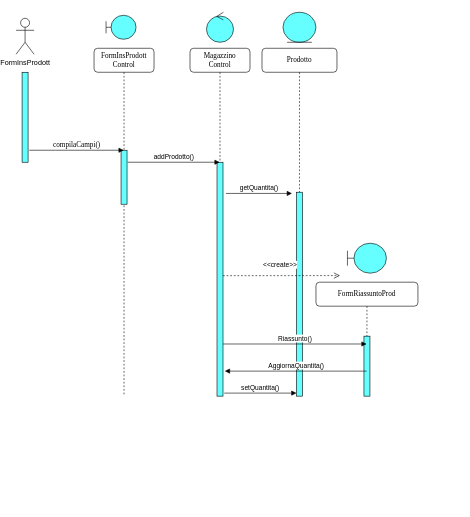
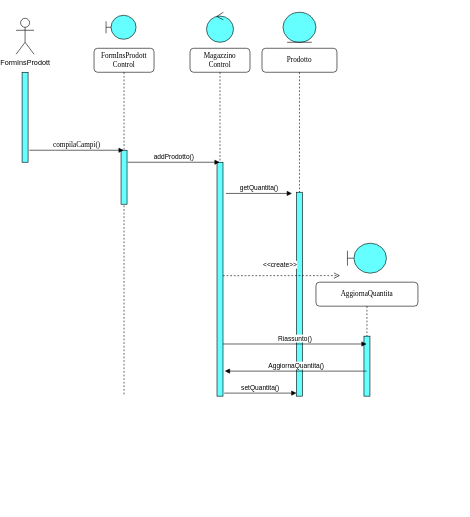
- <mxCell id="14" value="FormRiassuntoProd" style="shape=umlLifeline;perimeter=lifelinePerimeter;whiteSpace=wrap;html=1;container=1;collapsible=0;recursiveResize=0;outlineConnect=0;rounded=1;shadow=0;comic=0;labelBackgroundColor=none;strokeWidth=1;fontFamily=Verdana;fontSize=12;align=center;" parent="1" vertex="1"><mxGeometry x="520" y="470" width="170" height="150" as="geometry" /></mxCell>
+ <mxCell id="14" value="AggiornaQuantita" style="shape=umlLifeline;perimeter=lifelinePerimeter;whiteSpace=wrap;html=1;container=1;collapsible=0;recursiveResize=0;outlineConnect=0;rounded=1;shadow=0;comic=0;labelBackgroundColor=none;strokeWidth=1;fontFamily=Verdana;fontSize=12;align=center;" parent="1" vertex="1"><mxGeometry x="520" y="470" width="170" height="150" as="geometry" /></mxCell>
